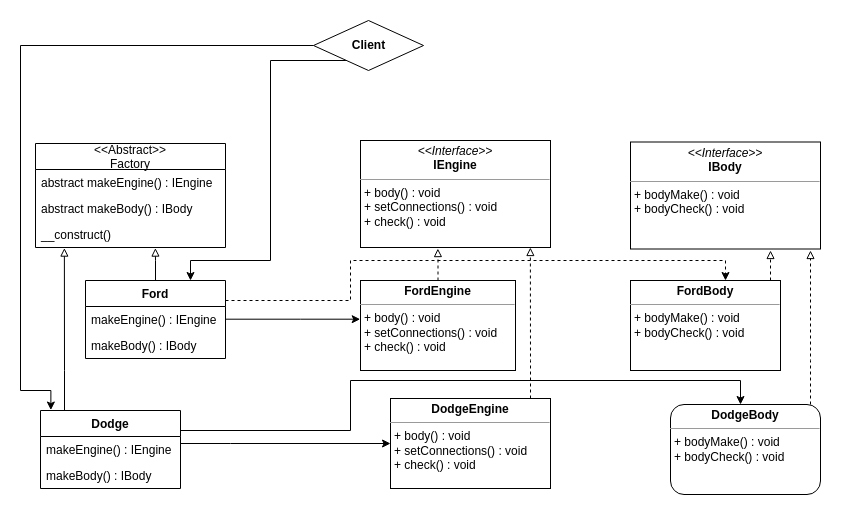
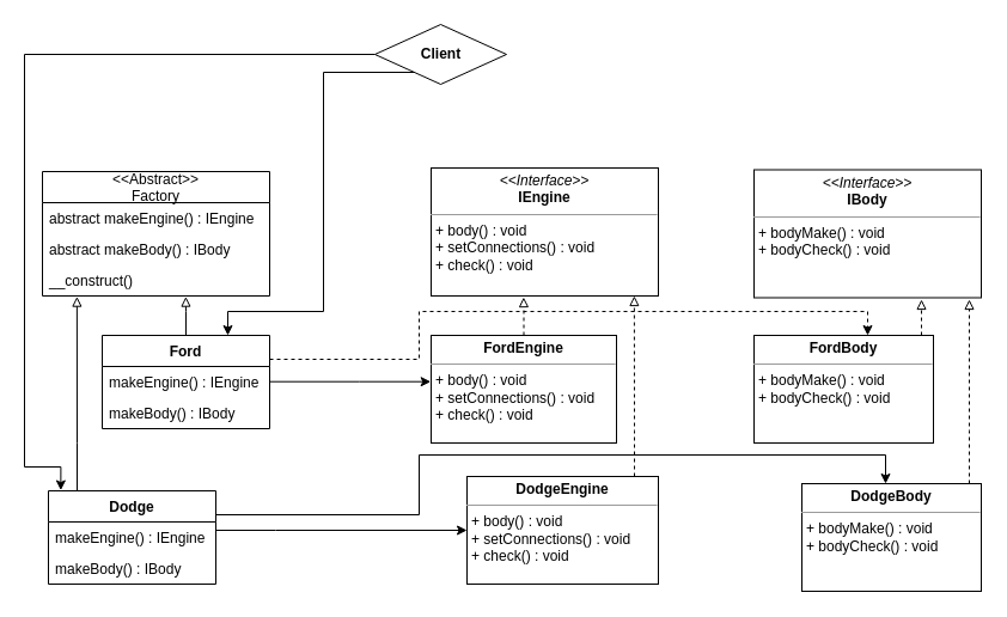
- <mxCell id="29" value="&lt;p style=&quot;margin: 0px ; margin-top: 4px ; text-align: center&quot;&gt;&lt;b&gt;DodgeBody&lt;/b&gt;&lt;/p&gt;&lt;hr size=&quot;1&quot;&gt;&lt;p style=&quot;margin: 0px ; margin-left: 4px&quot;&gt;+ bodyMake() : void&lt;/p&gt;&lt;p style=&quot;margin: 0px ; margin-left: 4px&quot;&gt;+ bodyCheck() : void&lt;/p&gt;" style="verticalAlign=top;align=left;overflow=fill;fontSize=12;fontFamily=Helvetica;html=1;rounded=1;" parent="1" vertex="1"><mxGeometry x="670" y="404" width="150" height="90" as="geometry" /></mxCell>
+ <mxCell id="29" value="&lt;p style=&quot;margin: 0px ; margin-top: 4px ; text-align: center&quot;&gt;&lt;b&gt;DodgeBody&lt;/b&gt;&lt;/p&gt;&lt;hr size=&quot;1&quot;&gt;&lt;p style=&quot;margin: 0px ; margin-left: 4px&quot;&gt;+ bodyMake() : void&lt;/p&gt;&lt;p style=&quot;margin: 0px ; margin-left: 4px&quot;&gt;+ bodyCheck() : void&lt;/p&gt;" style="verticalAlign=top;align=left;overflow=fill;fontSize=12;fontFamily=Helvetica;html=1;" parent="1" vertex="1"><mxGeometry x="670" y="404" width="150" height="90" as="geometry" /></mxCell>
